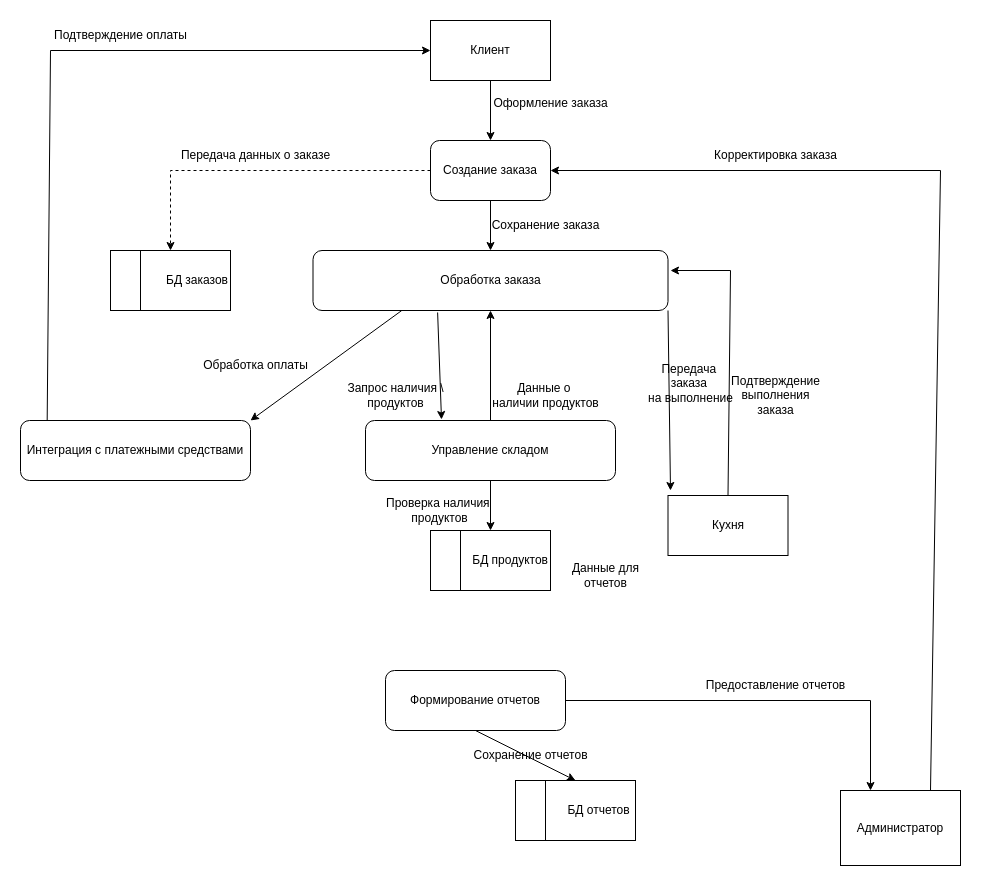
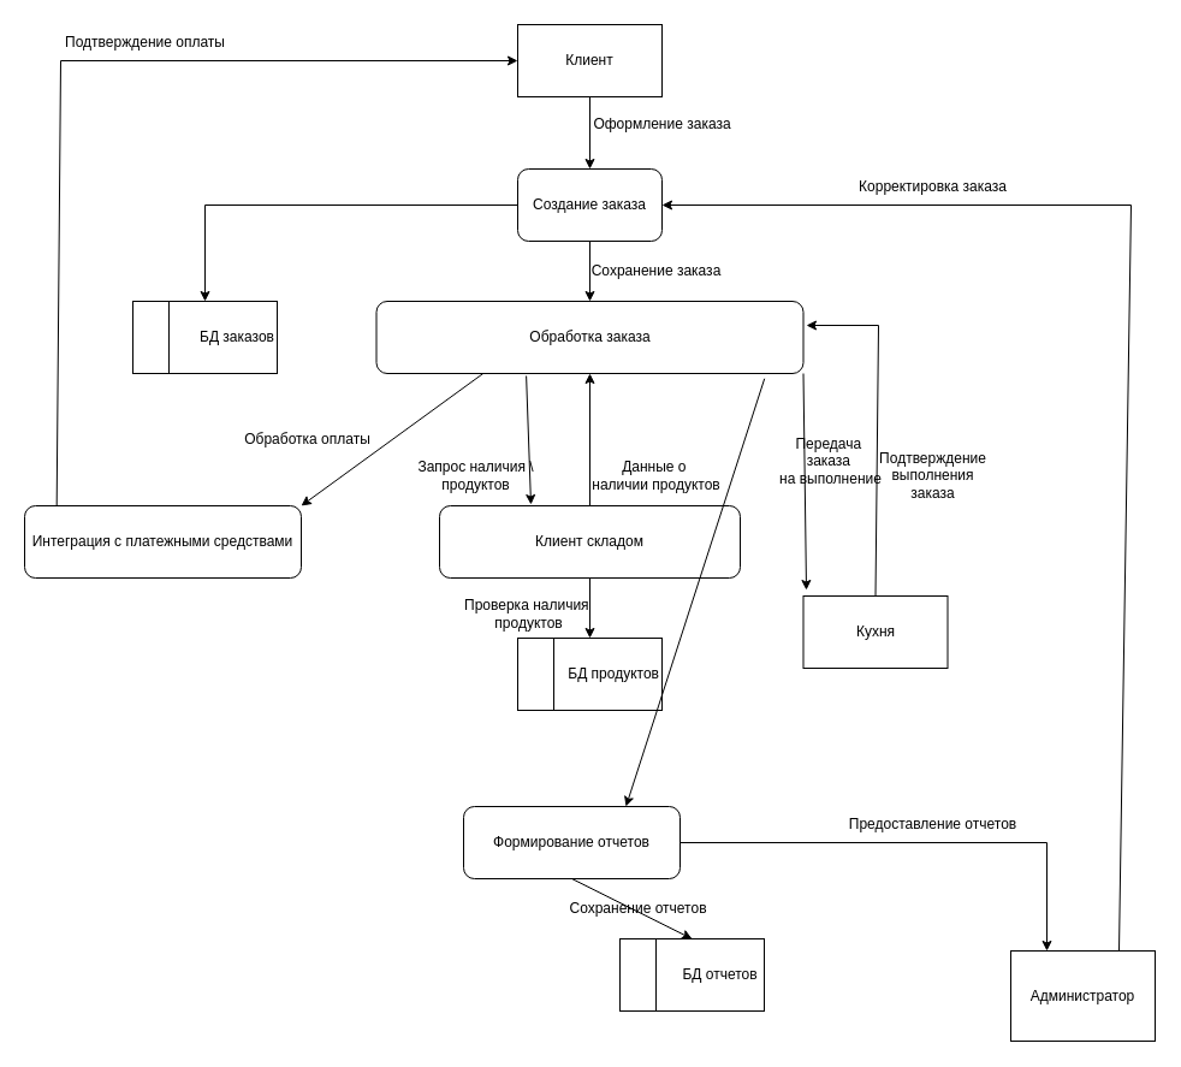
- <mxCell id="31" value="Передача данных о заказе" style="text;html=1;align=center;verticalAlign=middle;resizable=0;points=[];autosize=1;strokeColor=none;fillColor=none;" vertex="1" parent="1"><mxGeometry x="170" y="140" width="170" height="30" as="geometry" /></mxCell>
- <mxCell id="18" value="" style="endArrow=classic;html=1;rounded=0;entryX=0.5;entryY=0;entryDx=0;entryDy=0;exitX=0;exitY=0.5;exitDx=0;exitDy=0;dashed=1;" edge="1" parent="1" source="3" target="5"><mxGeometry width="50" height="50" relative="1" as="geometry"><mxPoint x="440" y="310" as="sourcePoint" /><mxPoint x="490" y="260" as="targetPoint" /><Array as="points"><mxPoint x="170" y="170" /></Array></mxGeometry></mxCell>
+ <mxCell id="18" value="" style="endArrow=classic;html=1;rounded=0;entryX=0.5;entryY=0;entryDx=0;entryDy=0;exitX=0;exitY=0.5;exitDx=0;exitDy=0;" edge="1" parent="1" source="3" target="5"><mxGeometry width="50" height="50" relative="1" as="geometry"><mxPoint x="440" y="310" as="sourcePoint" /><mxPoint x="490" y="260" as="targetPoint" /><Array as="points"><mxPoint x="170" y="170" /></Array></mxGeometry></mxCell>
- <mxCell id="7" value="Управление складом" style="rounded=1;whiteSpace=wrap;html=1;" vertex="1" parent="1"><mxGeometry x="365" y="420" width="250" height="60" as="geometry" /></mxCell>
+ <mxCell id="7" value="Клиент складом" style="rounded=1;whiteSpace=wrap;html=1;" vertex="1" parent="1"><mxGeometry x="365" y="420" width="250" height="60" as="geometry" /></mxCell>
+ <mxCell id="26" value="" style="endArrow=classic;html=1;rounded=0;entryX=0.75;entryY=0;entryDx=0;entryDy=0;exitX=0.909;exitY=1.071;exitDx=0;exitDy=0;exitPerimeter=0;" edge="1" parent="1" source="4" target="11"><mxGeometry width="50" height="50" relative="1" as="geometry"><mxPoint x="630" y="320" as="sourcePoint" /><mxPoint x="670" y="530" as="targetPoint" /></mxGeometry></mxCell>
- <mxCell id="40" value="Данные для&lt;div&gt;отчетов&lt;/div&gt;" style="text;html=1;align=center;verticalAlign=middle;resizable=0;points=[];autosize=1;strokeColor=none;fillColor=none;" vertex="1" parent="1"><mxGeometry x="560" y="555" width="90" height="40" as="geometry" /></mxCell>
